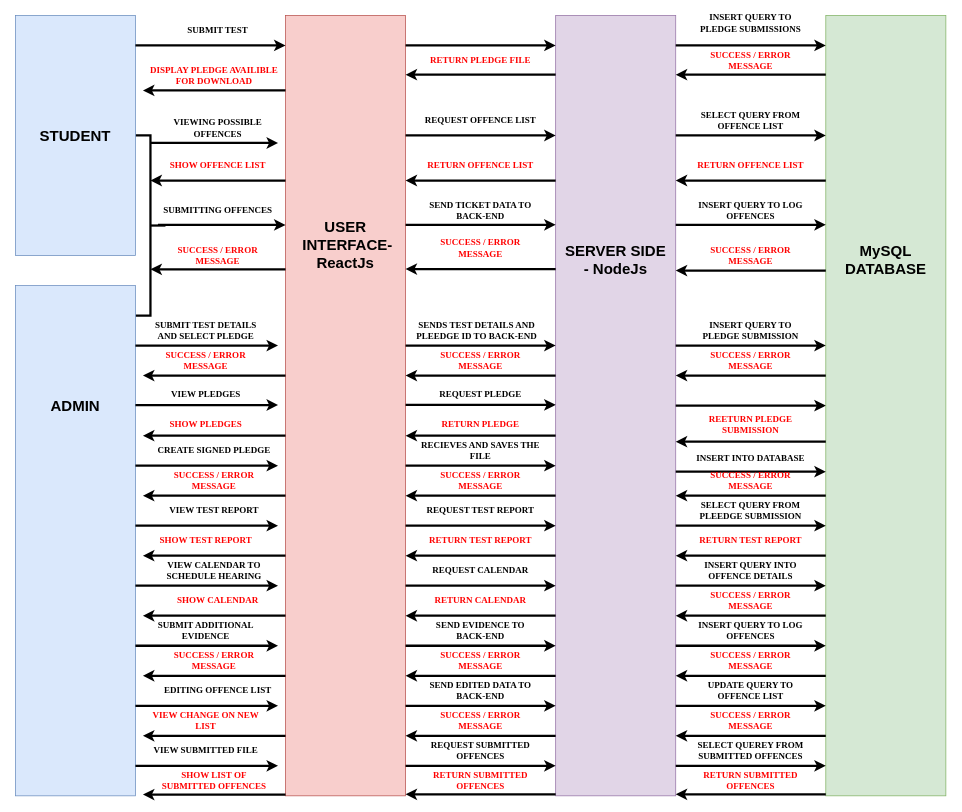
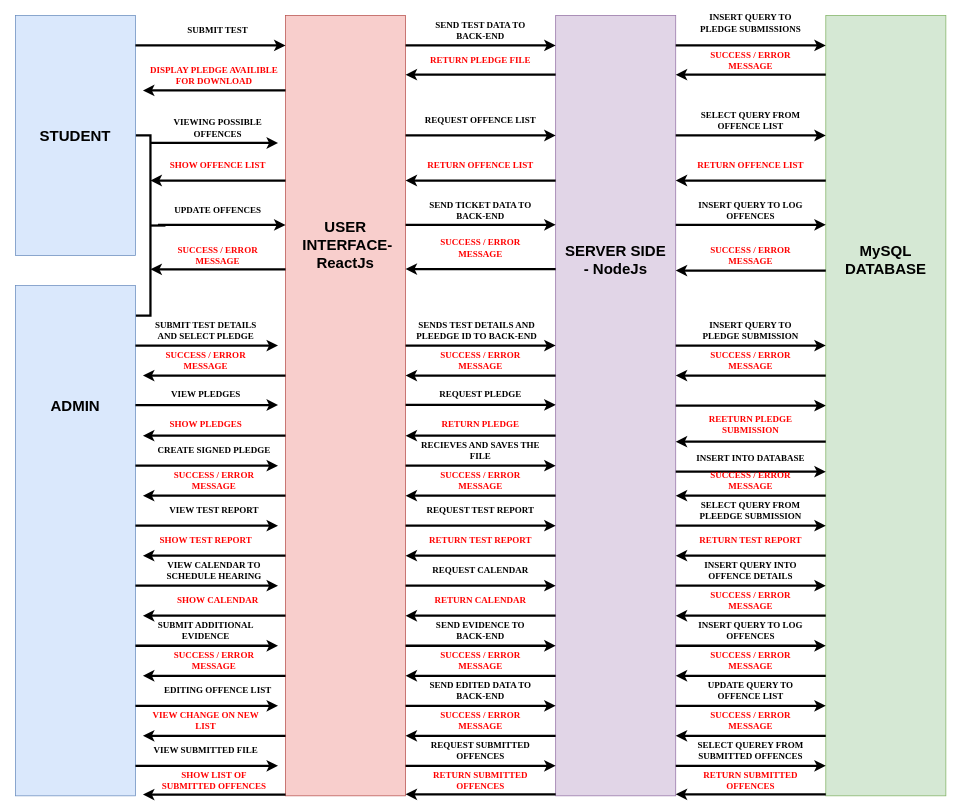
+ <mxCell id="58" value="SEND TEST DATA TO BACK-END" style="text;html=1;strokeColor=none;fillColor=none;align=center;verticalAlign=middle;whiteSpace=wrap;rounded=0;fontFamily=Tahoma;fontSize=12;fontStyle=1" vertex="1" parent="1"><mxGeometry x="560" y="30" width="160" height="20" as="geometry" /></mxCell>
- <mxCell id="18" value="SUBMITTING OFFENCES" style="text;html=1;strokeColor=none;fillColor=none;align=center;verticalAlign=middle;whiteSpace=wrap;rounded=0;fontFamily=Tahoma;fontSize=12;fontStyle=1" vertex="1" parent="1"><mxGeometry x="210" y="270" width="160" height="20" as="geometry" /></mxCell>
+ <mxCell id="18" value="UPDATE OFFENCES" style="text;html=1;strokeColor=none;fillColor=none;align=center;verticalAlign=middle;whiteSpace=wrap;rounded=0;fontFamily=Tahoma;fontSize=12;fontStyle=1" vertex="1" parent="1"><mxGeometry x="210" y="270" width="160" height="20" as="geometry" /></mxCell>
